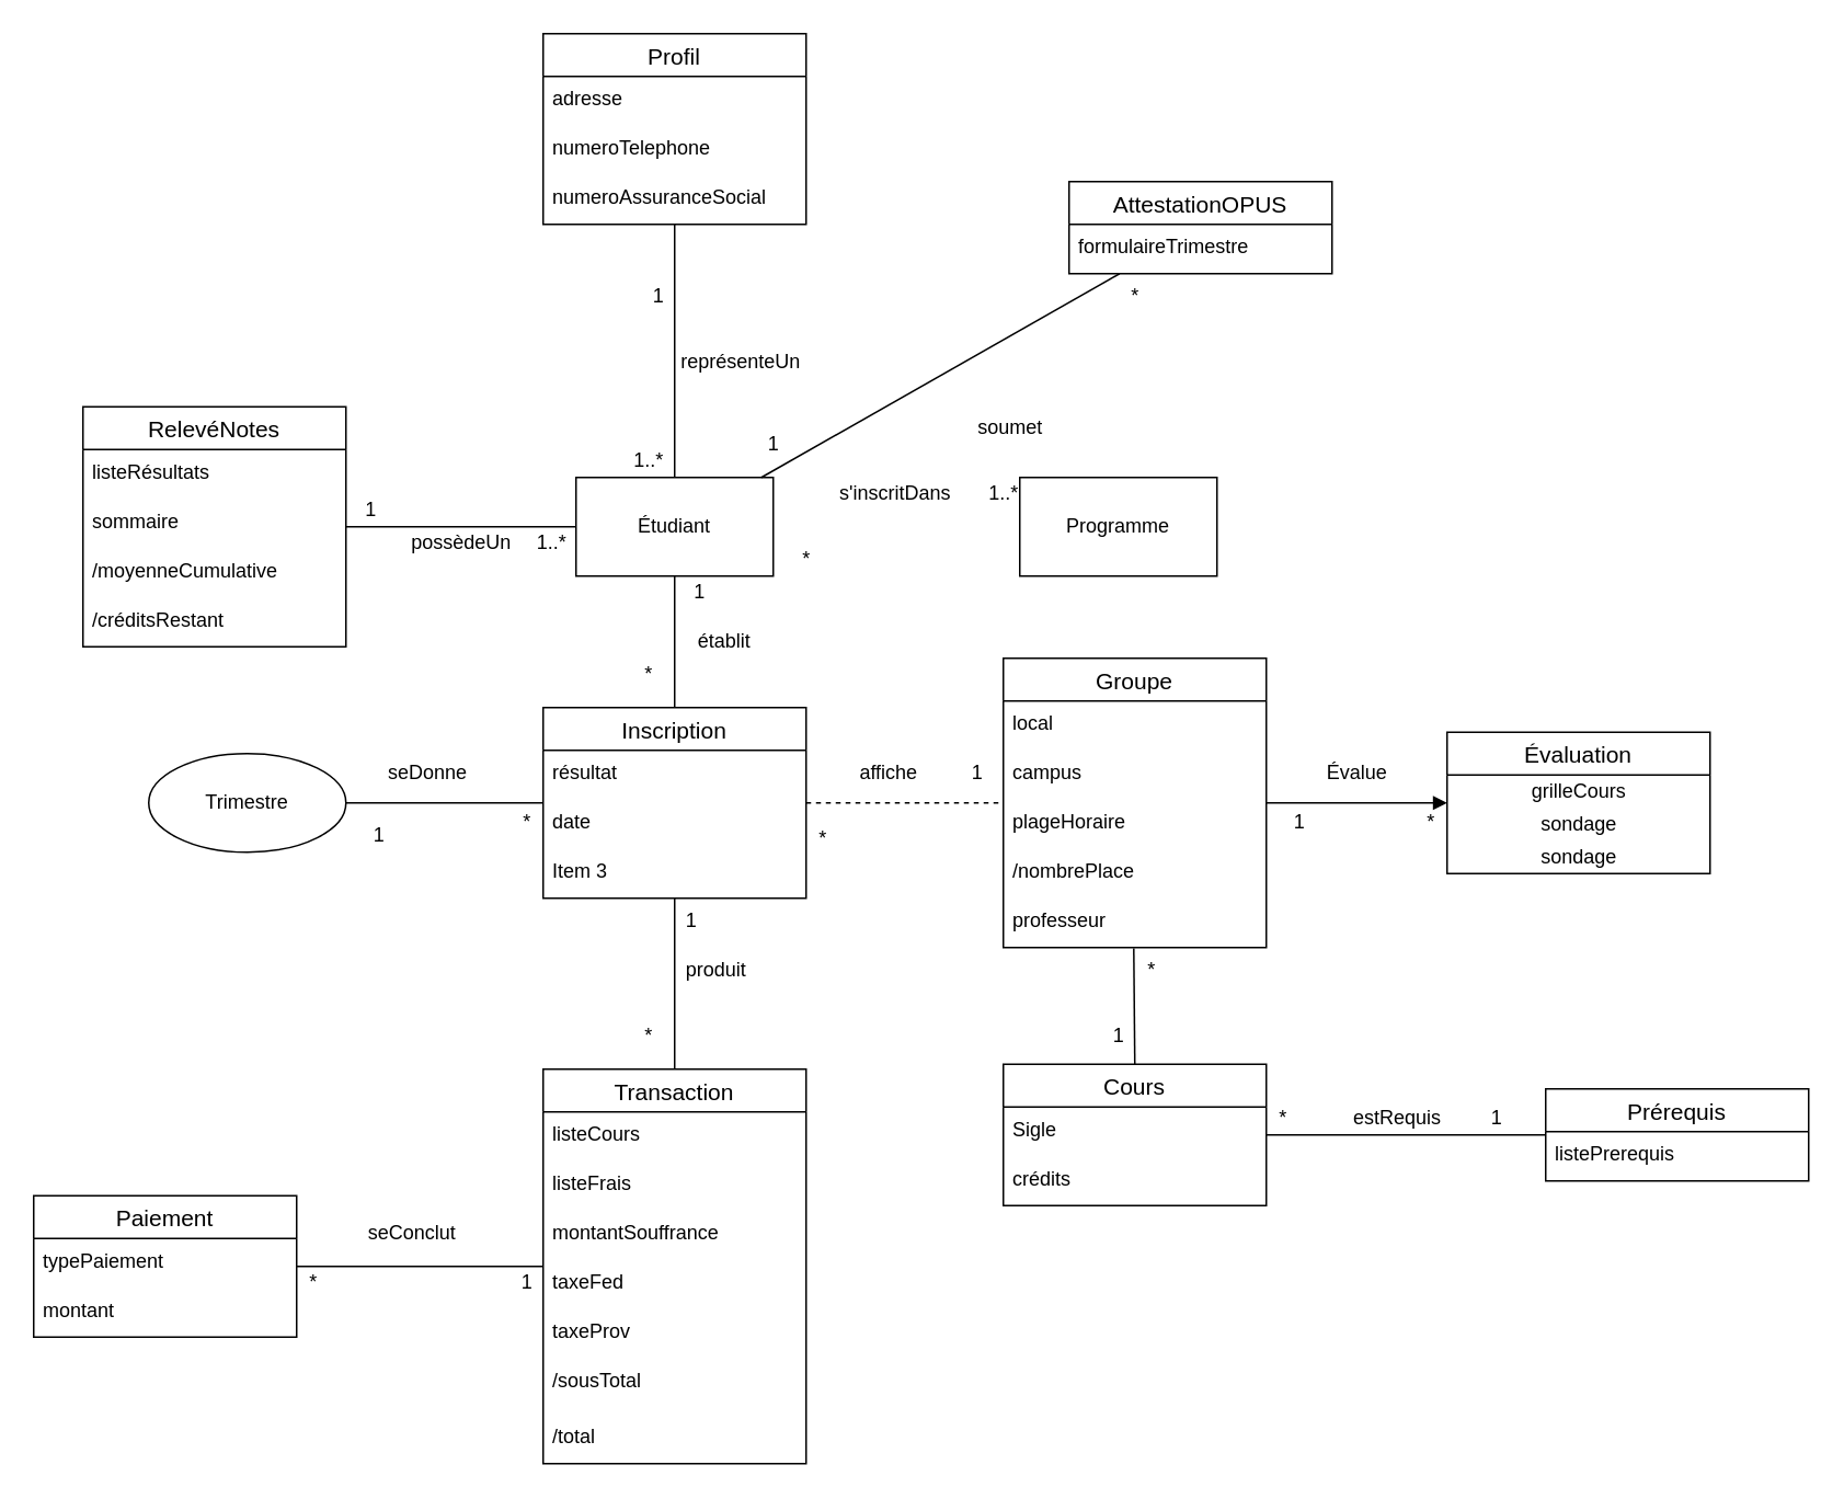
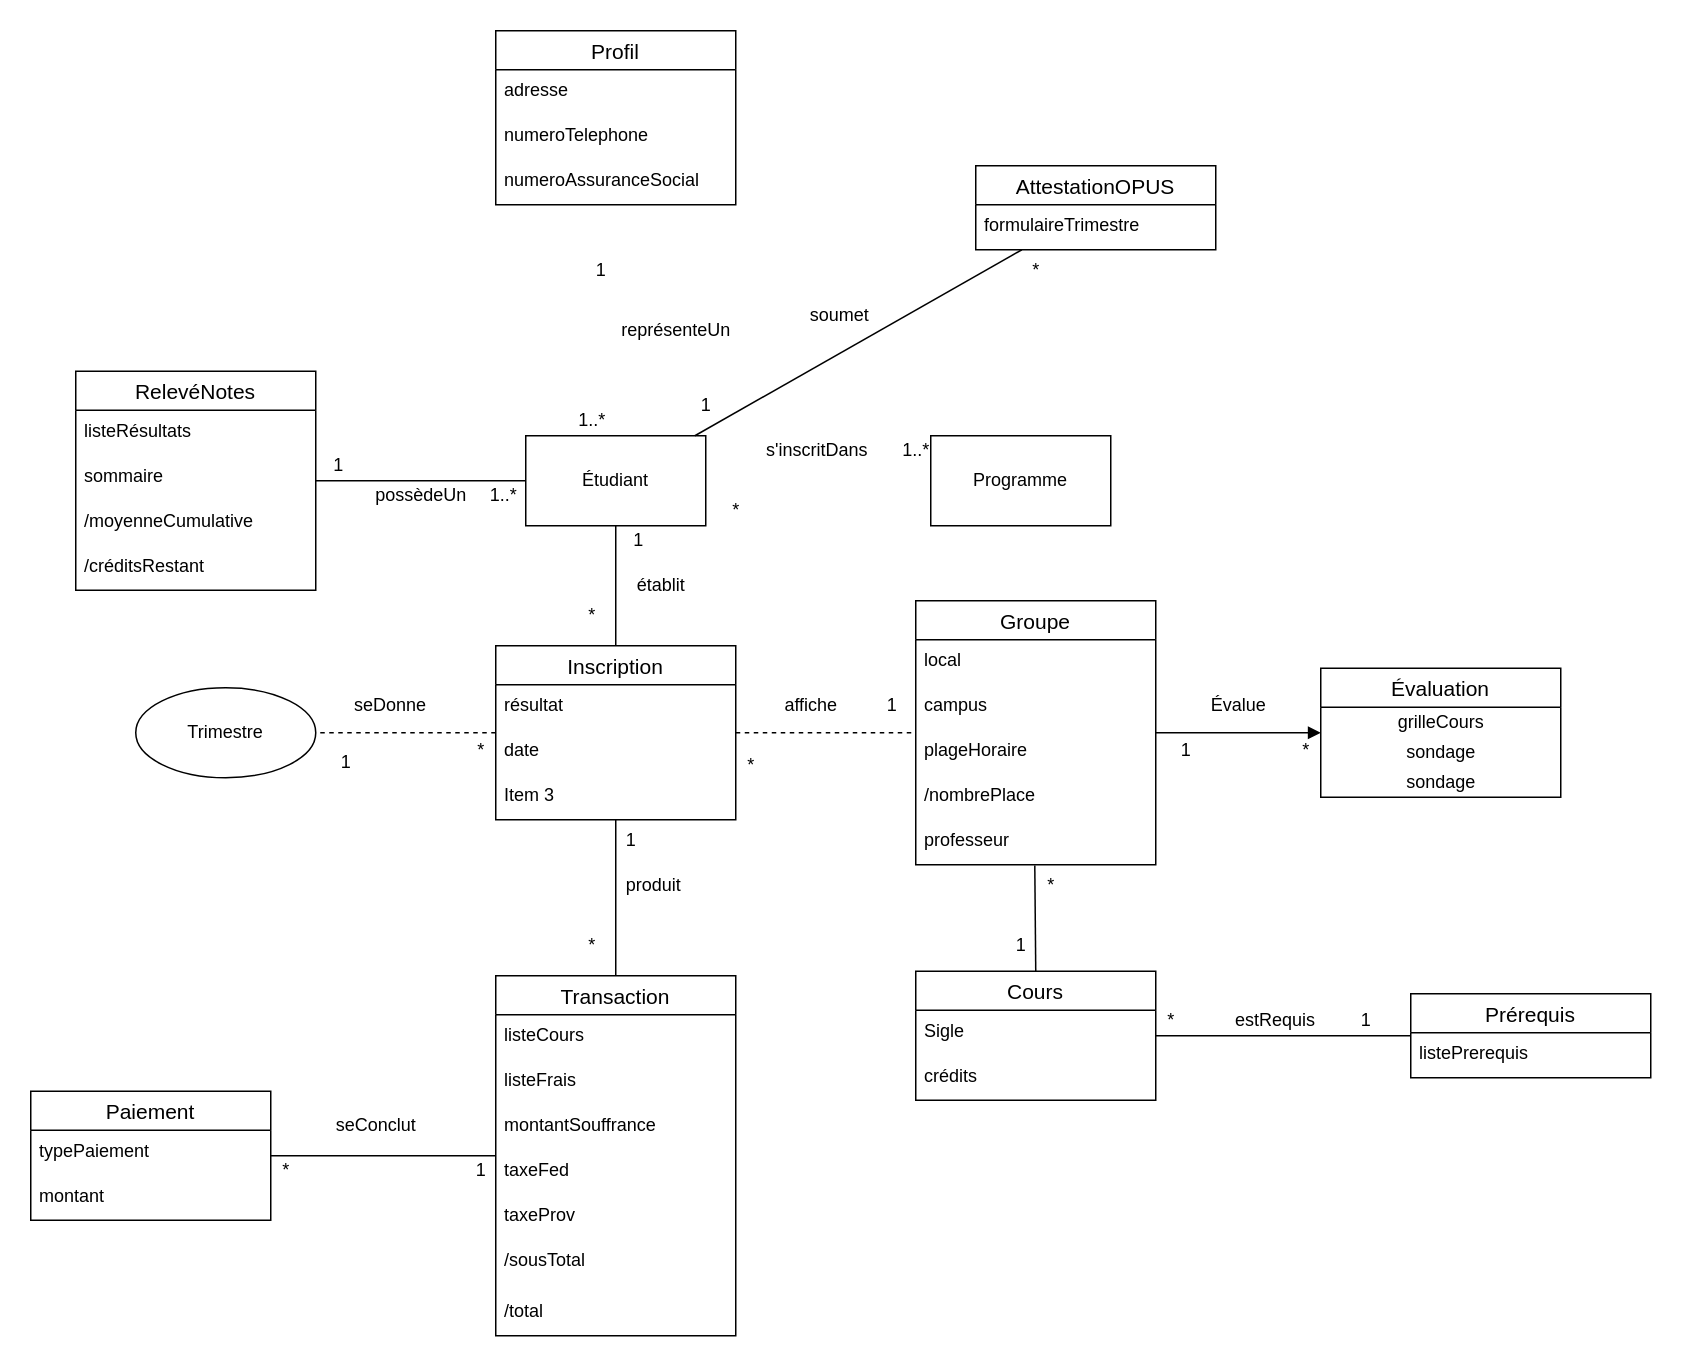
- <mxCell id="79" value="" style="endArrow=none;html=1;rounded=0;exitX=0.5;exitY=0;exitDx=0;exitDy=0;" parent="1" source="2" target="75" edge="1"><mxGeometry relative="1" as="geometry"><mxPoint x="460" y="229" as="sourcePoint" /><mxPoint x="350" y="229" as="targetPoint" /></mxGeometry></mxCell>
- <mxCell id="89" value="soumet" style="text;html=1;align=center;verticalAlign=middle;resizable=0;points=[];autosize=1;" parent="1" vertex="1"><mxGeometry x="589" y="250" width="50" height="20" as="geometry" /></mxCell>
+ <mxCell id="89" value="soumet" style="text;html=1;align=center;verticalAlign=middle;resizable=0;points=[];autosize=1;" parent="1" vertex="1"><mxGeometry x="534" y="200" width="50" height="20" as="geometry" /></mxCell>
- <mxCell id="22" value="" style="endArrow=none;html=1;rounded=0;" parent="1" source="3" target="21" edge="1"><mxGeometry relative="1" as="geometry"><mxPoint x="200" y="320" as="sourcePoint" /><mxPoint x="340" y="320" as="targetPoint" /></mxGeometry></mxCell>
+ <mxCell id="22" value="" style="endArrow=none;html=1;rounded=0;dashed=1;" parent="1" source="3" target="21" edge="1"><mxGeometry relative="1" as="geometry"><mxPoint x="200" y="320" as="sourcePoint" /><mxPoint x="340" y="320" as="targetPoint" /></mxGeometry></mxCell>
